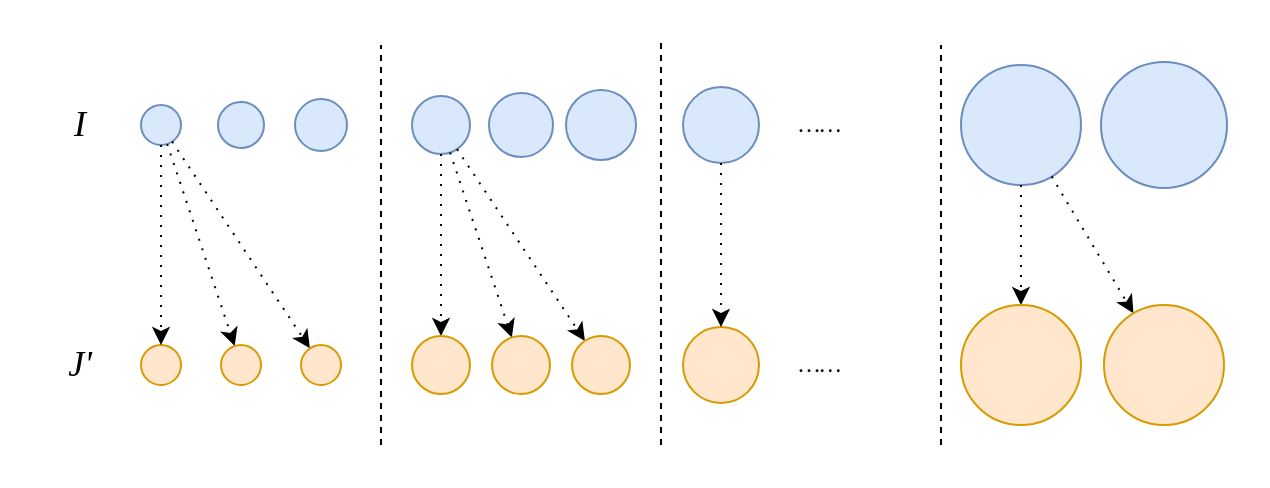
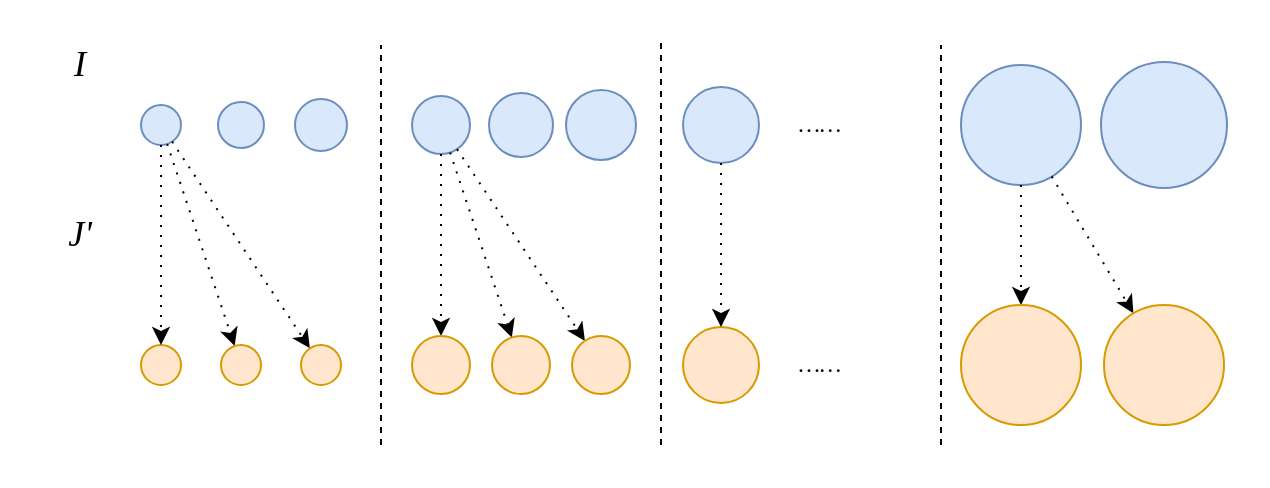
- <mxCell id="13" value="&lt;i&gt;&lt;font style=&quot;font-size: 18px&quot;&gt;I&lt;/font&gt;&lt;/i&gt;" style="text;html=1;strokeColor=none;fillColor=none;align=center;verticalAlign=middle;whiteSpace=wrap;rounded=0;fontFamily=CMU Serif;" parent="1" vertex="1"><mxGeometry x="20" y="52" width="40" height="20" as="geometry" /></mxCell>
+ <mxCell id="13" value="&lt;i&gt;&lt;font style=&quot;font-size: 18px&quot;&gt;I&lt;/font&gt;&lt;/i&gt;" style="text;html=1;strokeColor=none;fillColor=none;align=center;verticalAlign=middle;whiteSpace=wrap;rounded=0;fontFamily=CMU Serif;" parent="1" vertex="1"><mxGeometry x="20" y="22" width="40" height="20" as="geometry" /></mxCell>
- <mxCell id="17" value="&lt;i&gt;&lt;font style=&quot;font-size: 18px&quot;&gt;J'&lt;/font&gt;&lt;/i&gt;" style="text;html=1;strokeColor=none;fillColor=none;align=center;verticalAlign=middle;whiteSpace=wrap;rounded=0;fontFamily=CMU Serif;" parent="1" vertex="1"><mxGeometry x="20" y="172" width="40" height="20" as="geometry" /></mxCell>
+ <mxCell id="17" value="&lt;i&gt;&lt;font style=&quot;font-size: 18px&quot;&gt;J'&lt;/font&gt;&lt;/i&gt;" style="text;html=1;strokeColor=none;fillColor=none;align=center;verticalAlign=middle;whiteSpace=wrap;rounded=0;fontFamily=CMU Serif;" parent="1" vertex="1"><mxGeometry x="20" y="107" width="40" height="20" as="geometry" /></mxCell>
